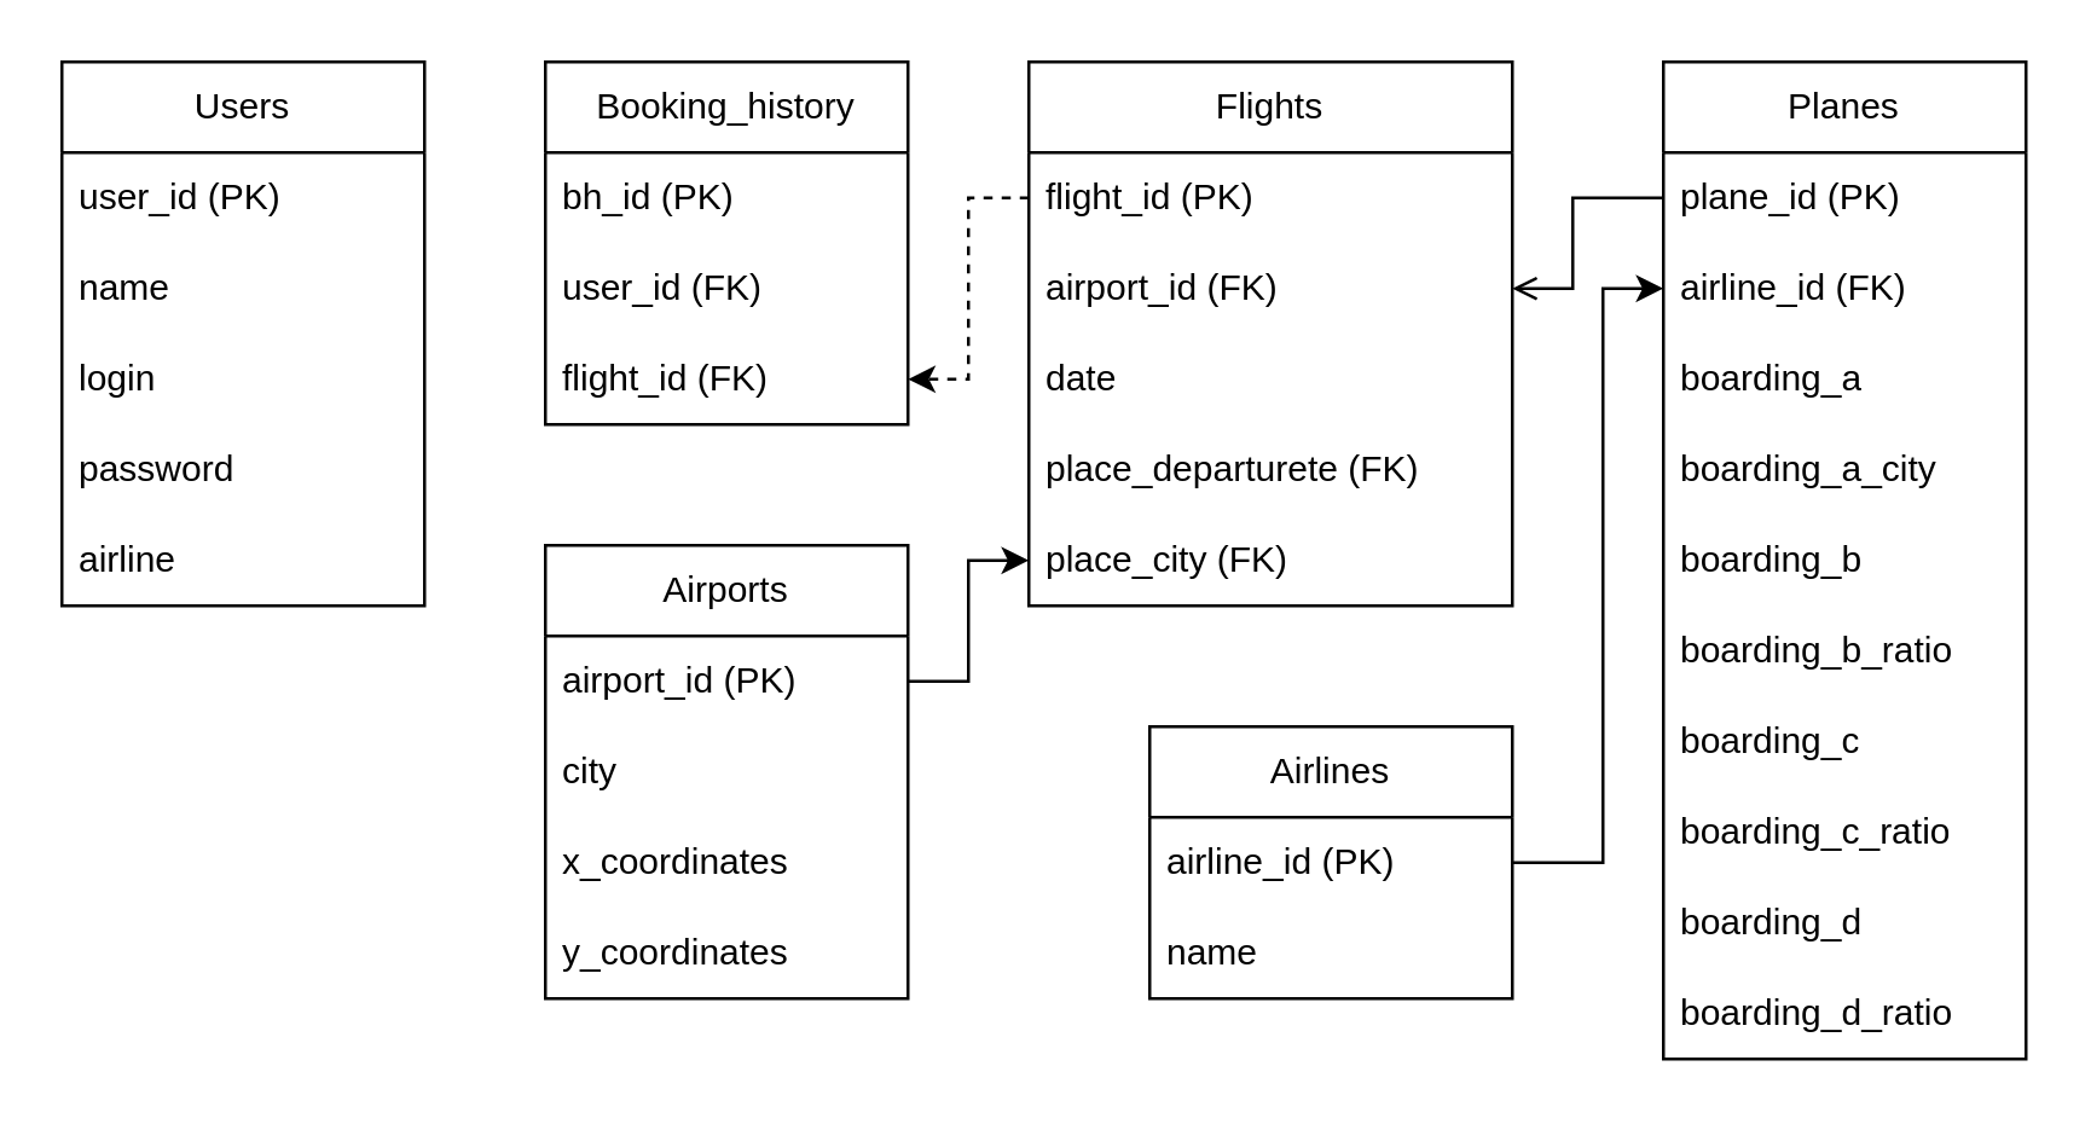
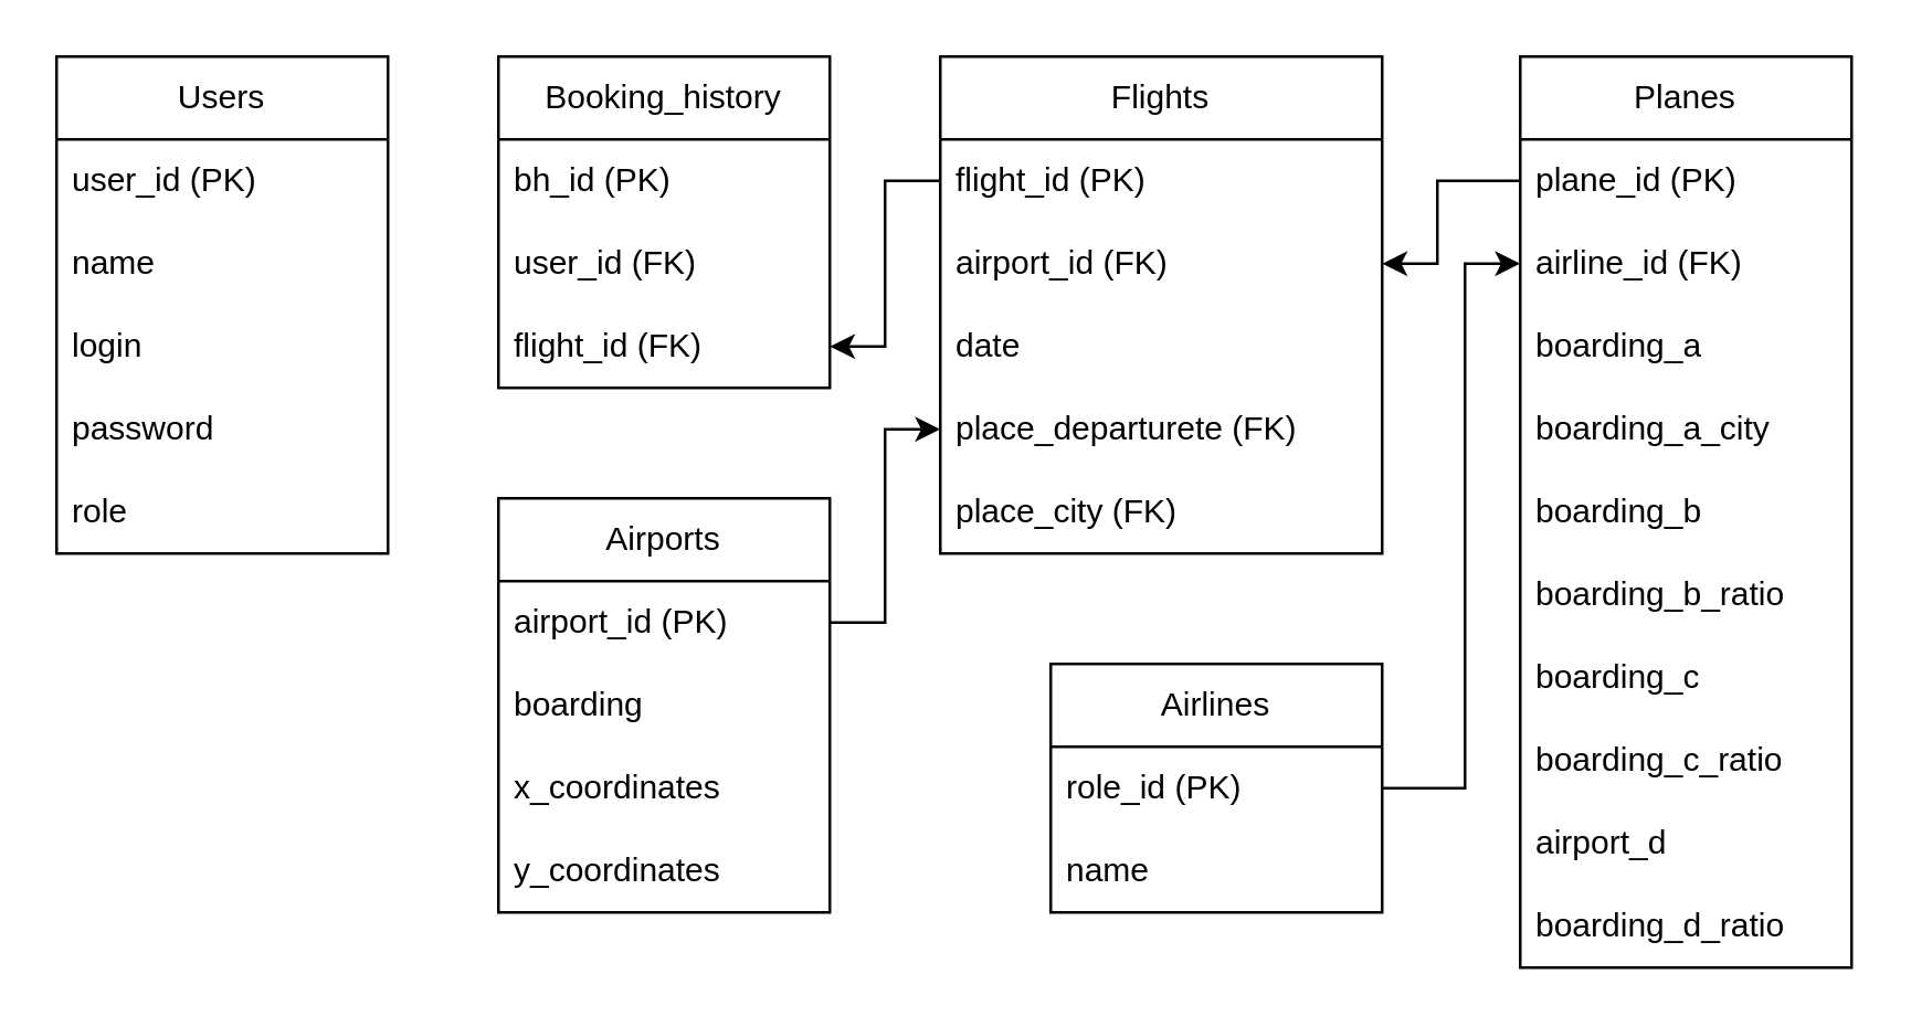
- <mxCell id="37" style="edgeStyle=orthogonalEdgeStyle;rounded=0;orthogonalLoop=1;jettySize=auto;html=1;exitX=0;exitY=0.5;exitDx=0;exitDy=0;entryX=1;entryY=0.5;entryDx=0;entryDy=0;dashed=1;" parent="1" source="16" target="11" edge="1"><mxGeometry relative="1" as="geometry" /></mxCell>
+ <mxCell id="37" style="edgeStyle=orthogonalEdgeStyle;rounded=0;orthogonalLoop=1;jettySize=auto;html=1;exitX=0;exitY=0.5;exitDx=0;exitDy=0;entryX=1;entryY=0.5;entryDx=0;entryDy=0;" parent="1" source="16" target="11" edge="1"><mxGeometry relative="1" as="geometry" /></mxCell>
- <mxCell id="39" style="edgeStyle=orthogonalEdgeStyle;rounded=0;orthogonalLoop=1;jettySize=auto;html=1;exitX=0;exitY=0.5;exitDx=0;exitDy=0;entryX=1;entryY=0.5;entryDx=0;entryDy=0;endArrow=open;" parent="1" source="22" target="17" edge="1"><mxGeometry relative="1" as="geometry"><Array as="points"><mxPoint x="520" y="65" /><mxPoint x="520" y="95" /></Array></mxGeometry></mxCell>
+ <mxCell id="39" style="edgeStyle=orthogonalEdgeStyle;rounded=0;orthogonalLoop=1;jettySize=auto;html=1;exitX=0;exitY=0.5;exitDx=0;exitDy=0;entryX=1;entryY=0.5;entryDx=0;entryDy=0;" parent="1" source="22" target="17" edge="1"><mxGeometry relative="1" as="geometry"><Array as="points"><mxPoint x="520" y="65" /><mxPoint x="520" y="95" /></Array></mxGeometry></mxCell>
+ <mxCell id="40" style="edgeStyle=orthogonalEdgeStyle;rounded=0;orthogonalLoop=1;jettySize=auto;html=1;exitX=1;exitY=0.5;exitDx=0;exitDy=0;" parent="1" source="33" target="19" edge="1"><mxGeometry relative="1" as="geometry" /></mxCell>
- <mxCell id="7" value="airline" style="text;strokeColor=none;fillColor=none;align=left;verticalAlign=middle;spacingLeft=4;spacingRight=4;overflow=hidden;points=[[0,0.5],[1,0.5]];portConstraint=eastwest;rotatable=0;whiteSpace=wrap;html=1;" parent="2" vertex="1"><mxGeometry y="150" width="120" height="30" as="geometry" /></mxCell>
+ <mxCell id="7" value="role" style="text;strokeColor=none;fillColor=none;align=left;verticalAlign=middle;spacingLeft=4;spacingRight=4;overflow=hidden;points=[[0,0.5],[1,0.5]];portConstraint=eastwest;rotatable=0;whiteSpace=wrap;html=1;" parent="2" vertex="1"><mxGeometry y="150" width="120" height="30" as="geometry" /></mxCell>
- <mxCell id="41" style="edgeStyle=orthogonalEdgeStyle;rounded=0;orthogonalLoop=1;jettySize=auto;html=1;exitX=1;exitY=0.5;exitDx=0;exitDy=0;" parent="1" source="33" target="20" edge="1"><mxGeometry relative="1" as="geometry" /></mxCell>
- <mxCell id="34" value="city" style="text;strokeColor=none;fillColor=none;align=left;verticalAlign=middle;spacingLeft=4;spacingRight=4;overflow=hidden;points=[[0,0.5],[1,0.5]];portConstraint=eastwest;rotatable=0;whiteSpace=wrap;html=1;" parent="32" vertex="1"><mxGeometry y="60" width="120" height="30" as="geometry" /></mxCell>
+ <mxCell id="34" value="boarding" style="text;strokeColor=none;fillColor=none;align=left;verticalAlign=middle;spacingLeft=4;spacingRight=4;overflow=hidden;points=[[0,0.5],[1,0.5]];portConstraint=eastwest;rotatable=0;whiteSpace=wrap;html=1;" parent="32" vertex="1"><mxGeometry y="60" width="120" height="30" as="geometry" /></mxCell>
- <mxCell id="13" value="airline_id (PK)" style="text;strokeColor=none;fillColor=none;align=left;verticalAlign=middle;spacingLeft=4;spacingRight=4;overflow=hidden;points=[[0,0.5],[1,0.5]];portConstraint=eastwest;rotatable=0;whiteSpace=wrap;html=1;" parent="12" vertex="1"><mxGeometry y="30" width="120" height="30" as="geometry" /></mxCell>
+ <mxCell id="13" value="role_id (PK)" style="text;strokeColor=none;fillColor=none;align=left;verticalAlign=middle;spacingLeft=4;spacingRight=4;overflow=hidden;points=[[0,0.5],[1,0.5]];portConstraint=eastwest;rotatable=0;whiteSpace=wrap;html=1;" parent="12" vertex="1"><mxGeometry y="30" width="120" height="30" as="geometry" /></mxCell>
- <mxCell id="30" value="boarding_d" style="text;strokeColor=none;fillColor=none;align=left;verticalAlign=middle;spacingLeft=4;spacingRight=4;overflow=hidden;points=[[0,0.5],[1,0.5]];portConstraint=eastwest;rotatable=0;whiteSpace=wrap;html=1;" parent="21" vertex="1"><mxGeometry y="270" width="120" height="30" as="geometry" /></mxCell>
+ <mxCell id="30" value="airport_d" style="text;strokeColor=none;fillColor=none;align=left;verticalAlign=middle;spacingLeft=4;spacingRight=4;overflow=hidden;points=[[0,0.5],[1,0.5]];portConstraint=eastwest;rotatable=0;whiteSpace=wrap;html=1;" parent="21" vertex="1"><mxGeometry y="270" width="120" height="30" as="geometry" /></mxCell>
